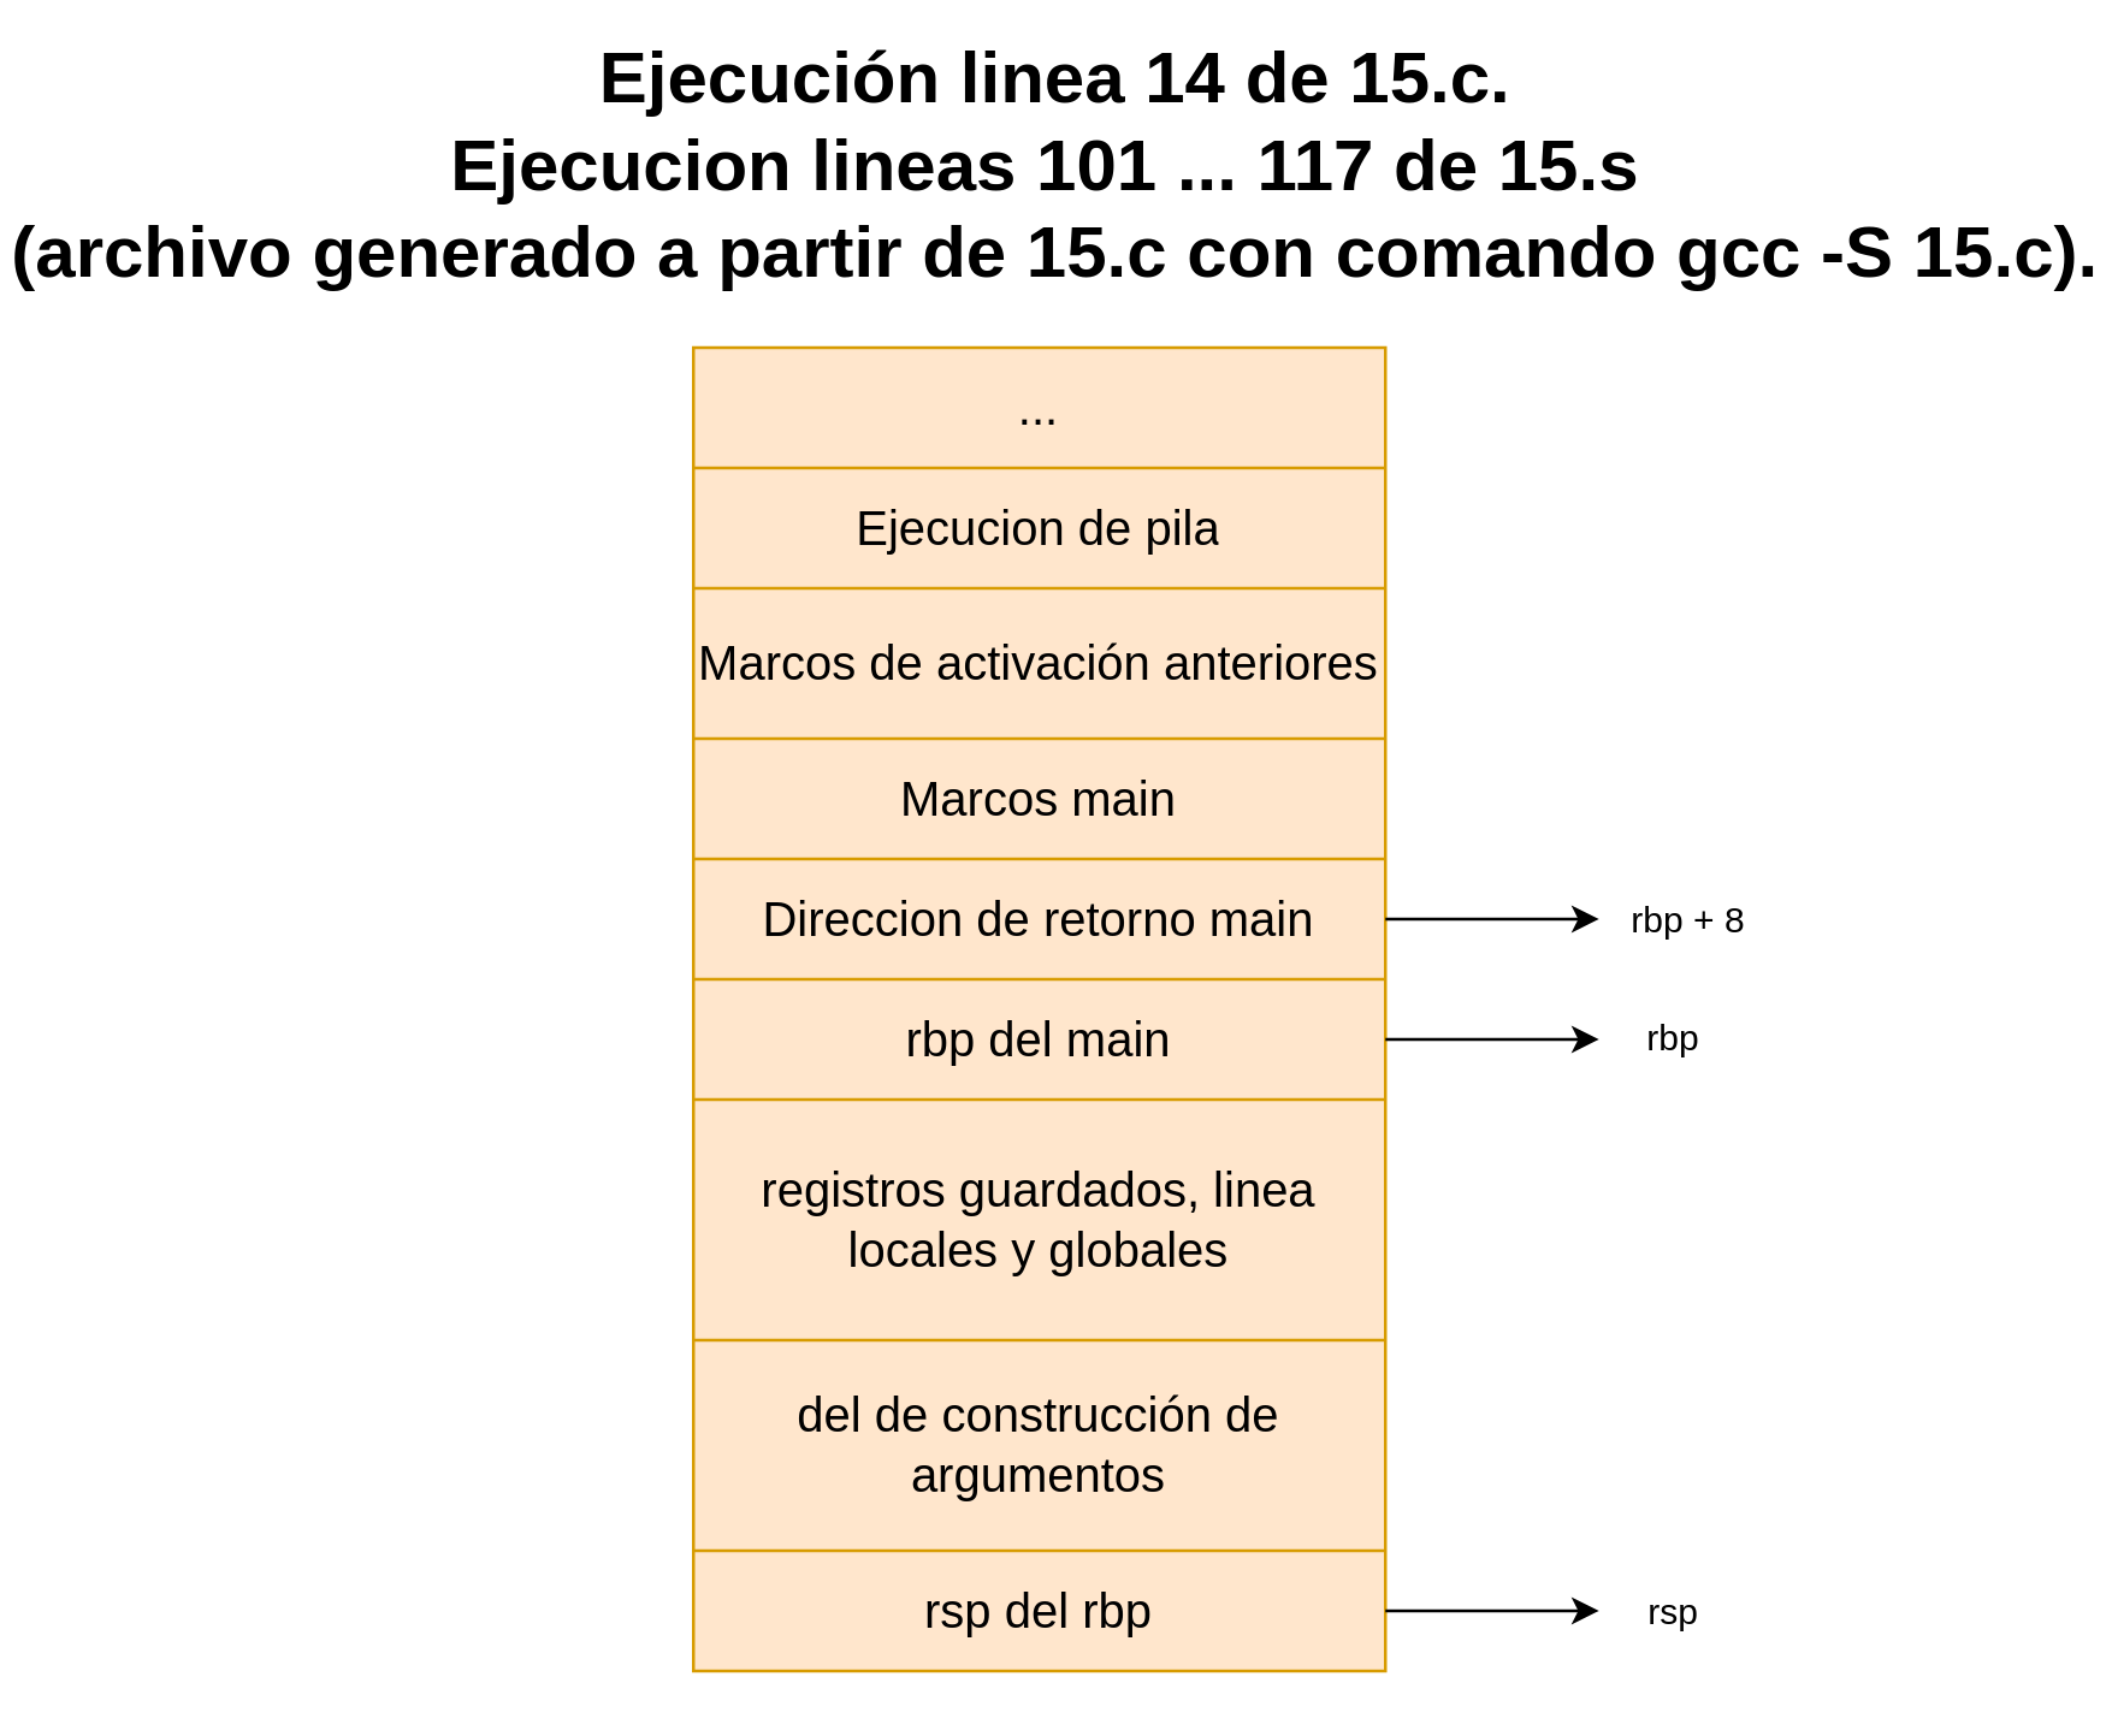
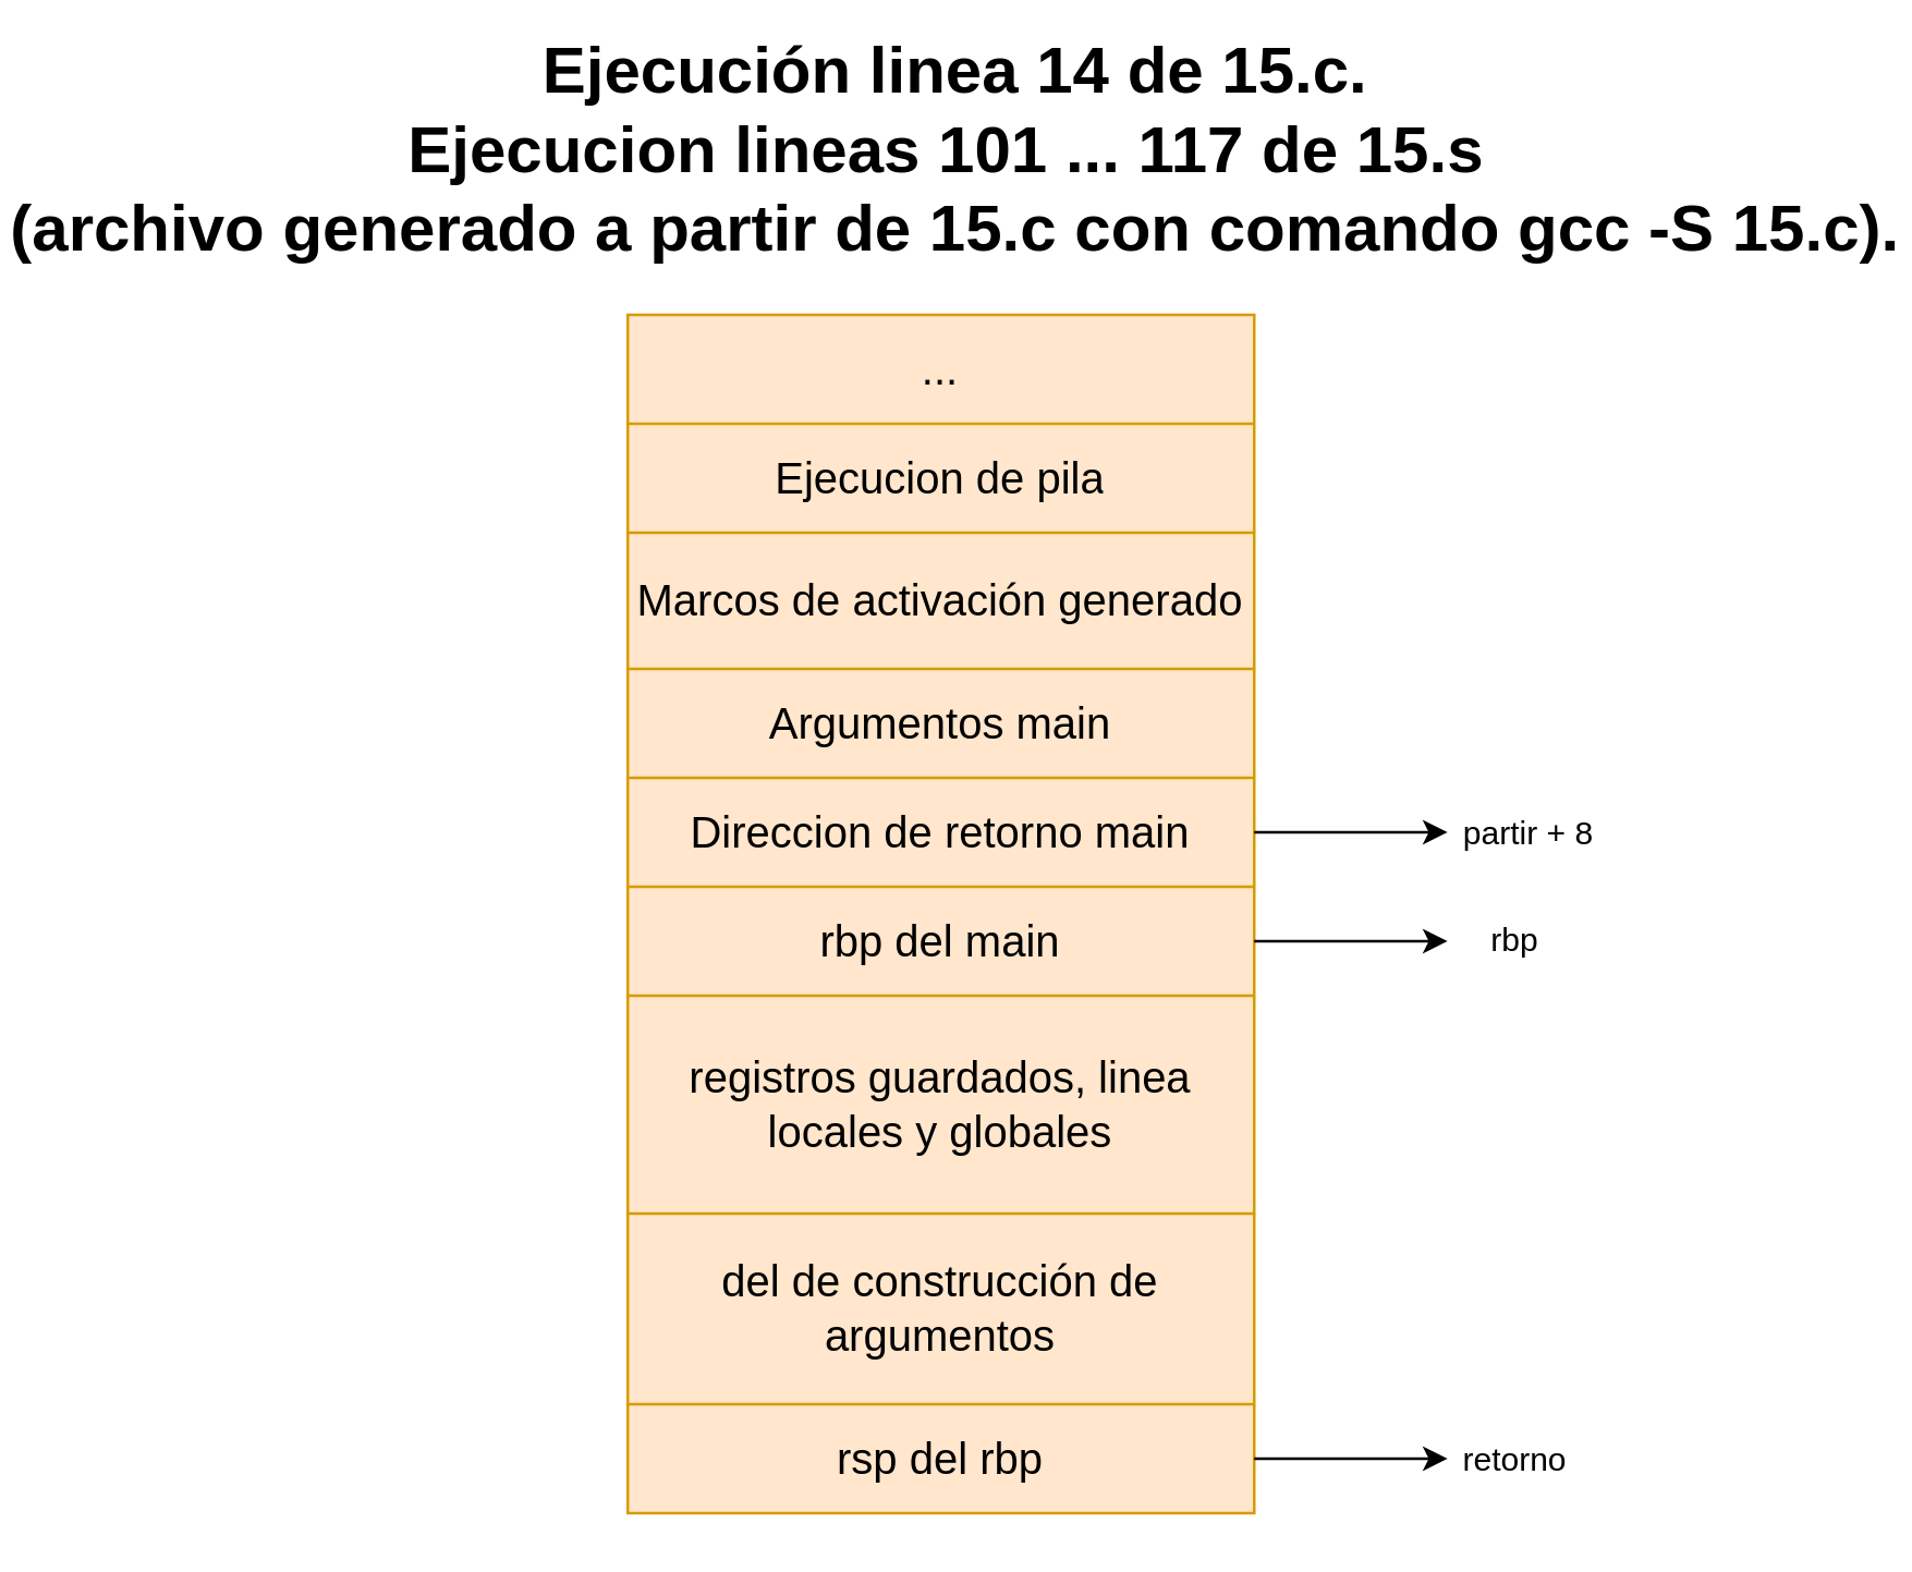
- <mxCell id="9" value="Marcos de activación anteriores" style="shape=partialRectangle;html=1;whiteSpace=wrap;connectable=0;strokeColor=inherit;overflow=hidden;fillColor=none;top=0;left=0;bottom=0;right=0;pointerEvents=1;fontSize=16;" vertex="1" parent="8"><mxGeometry width="230" height="50" as="geometry"><mxRectangle width="230" height="50" as="alternateBounds" /></mxGeometry></mxCell>
+ <mxCell id="9" value="Marcos de activación generado" style="shape=partialRectangle;html=1;whiteSpace=wrap;connectable=0;strokeColor=inherit;overflow=hidden;fillColor=none;top=0;left=0;bottom=0;right=0;pointerEvents=1;fontSize=16;" vertex="1" parent="8"><mxGeometry width="230" height="50" as="geometry"><mxRectangle width="230" height="50" as="alternateBounds" /></mxGeometry></mxCell>
- <mxCell id="11" value="Marcos main" style="shape=partialRectangle;html=1;whiteSpace=wrap;connectable=0;strokeColor=inherit;overflow=hidden;fillColor=none;top=0;left=0;bottom=0;right=0;pointerEvents=1;fontSize=16;" vertex="1" parent="10"><mxGeometry width="230" height="40" as="geometry"><mxRectangle width="230" height="40" as="alternateBounds" /></mxGeometry></mxCell>
+ <mxCell id="11" value="Argumentos main" style="shape=partialRectangle;html=1;whiteSpace=wrap;connectable=0;strokeColor=inherit;overflow=hidden;fillColor=none;top=0;left=0;bottom=0;right=0;pointerEvents=1;fontSize=16;" vertex="1" parent="10"><mxGeometry width="230" height="40" as="geometry"><mxRectangle width="230" height="40" as="alternateBounds" /></mxGeometry></mxCell>
- <mxCell id="23" value="rbp + 8" style="text;html=1;strokeColor=none;fillColor=none;align=center;verticalAlign=middle;whiteSpace=wrap;overflow=hidden;" vertex="1" parent="1"><mxGeometry x="521" y="296" width="80" height="20" as="geometry" /></mxCell>
+ <mxCell id="23" value="partir + 8" style="text;html=1;strokeColor=none;fillColor=none;align=center;verticalAlign=middle;whiteSpace=wrap;overflow=hidden;" vertex="1" parent="1"><mxGeometry x="521" y="296" width="80" height="20" as="geometry" /></mxCell>
- <mxCell id="26" value="rsp" style="text;html=1;strokeColor=none;fillColor=none;align=center;verticalAlign=middle;whiteSpace=wrap;overflow=hidden;" vertex="1" parent="1"><mxGeometry x="516" y="526" width="80" height="20" as="geometry" /></mxCell>
+ <mxCell id="26" value="retorno" style="text;html=1;strokeColor=none;fillColor=none;align=center;verticalAlign=middle;whiteSpace=wrap;overflow=hidden;" vertex="1" parent="1"><mxGeometry x="516" y="526" width="80" height="20" as="geometry" /></mxCell>
